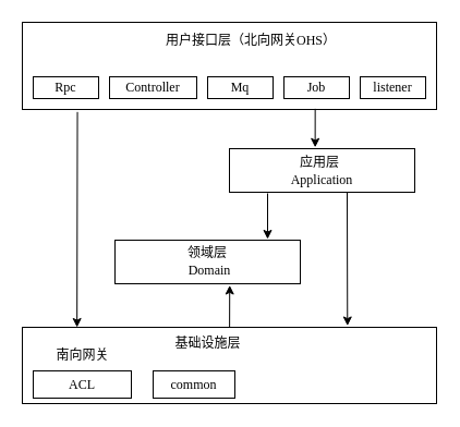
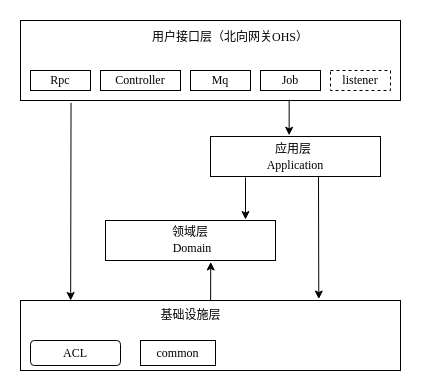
- <mxCell id="8" value="&lt;font face=&quot;Lucida Console&quot;&gt;listener&lt;/font&gt;" style="rounded=0;whiteSpace=wrap;html=1;" parent="1" vertex="1"><mxGeometry x="330" y="70" width="60" height="20" as="geometry" /></mxCell>
+ <mxCell id="8" value="&lt;font face=&quot;Lucida Console&quot;&gt;listener&lt;/font&gt;" style="rounded=0;whiteSpace=wrap;html=1;dashed=1;" parent="1" vertex="1"><mxGeometry x="330" y="70" width="60" height="20" as="geometry" /></mxCell>
- <mxCell id="18" value="南向网关" style="text;html=1;align=center;verticalAlign=middle;resizable=0;points=[];autosize=1;" parent="1" vertex="1"><mxGeometry x="45" y="316" width="60" height="20" as="geometry" /></mxCell>
- <mxCell id="17" value="&lt;font face=&quot;Lucida Console&quot;&gt;ACL&lt;/font&gt;" style="rounded=0;whiteSpace=wrap;html=1;" parent="1" vertex="1"><mxGeometry x="30" y="340" width="90" height="25" as="geometry" /></mxCell>
+ <mxCell id="17" value="&lt;font face=&quot;Lucida Console&quot;&gt;ACL&lt;/font&gt;" style="whiteSpace=wrap;html=1;rounded=1;" parent="1" vertex="1"><mxGeometry x="30" y="340" width="90" height="25" as="geometry" /></mxCell>
